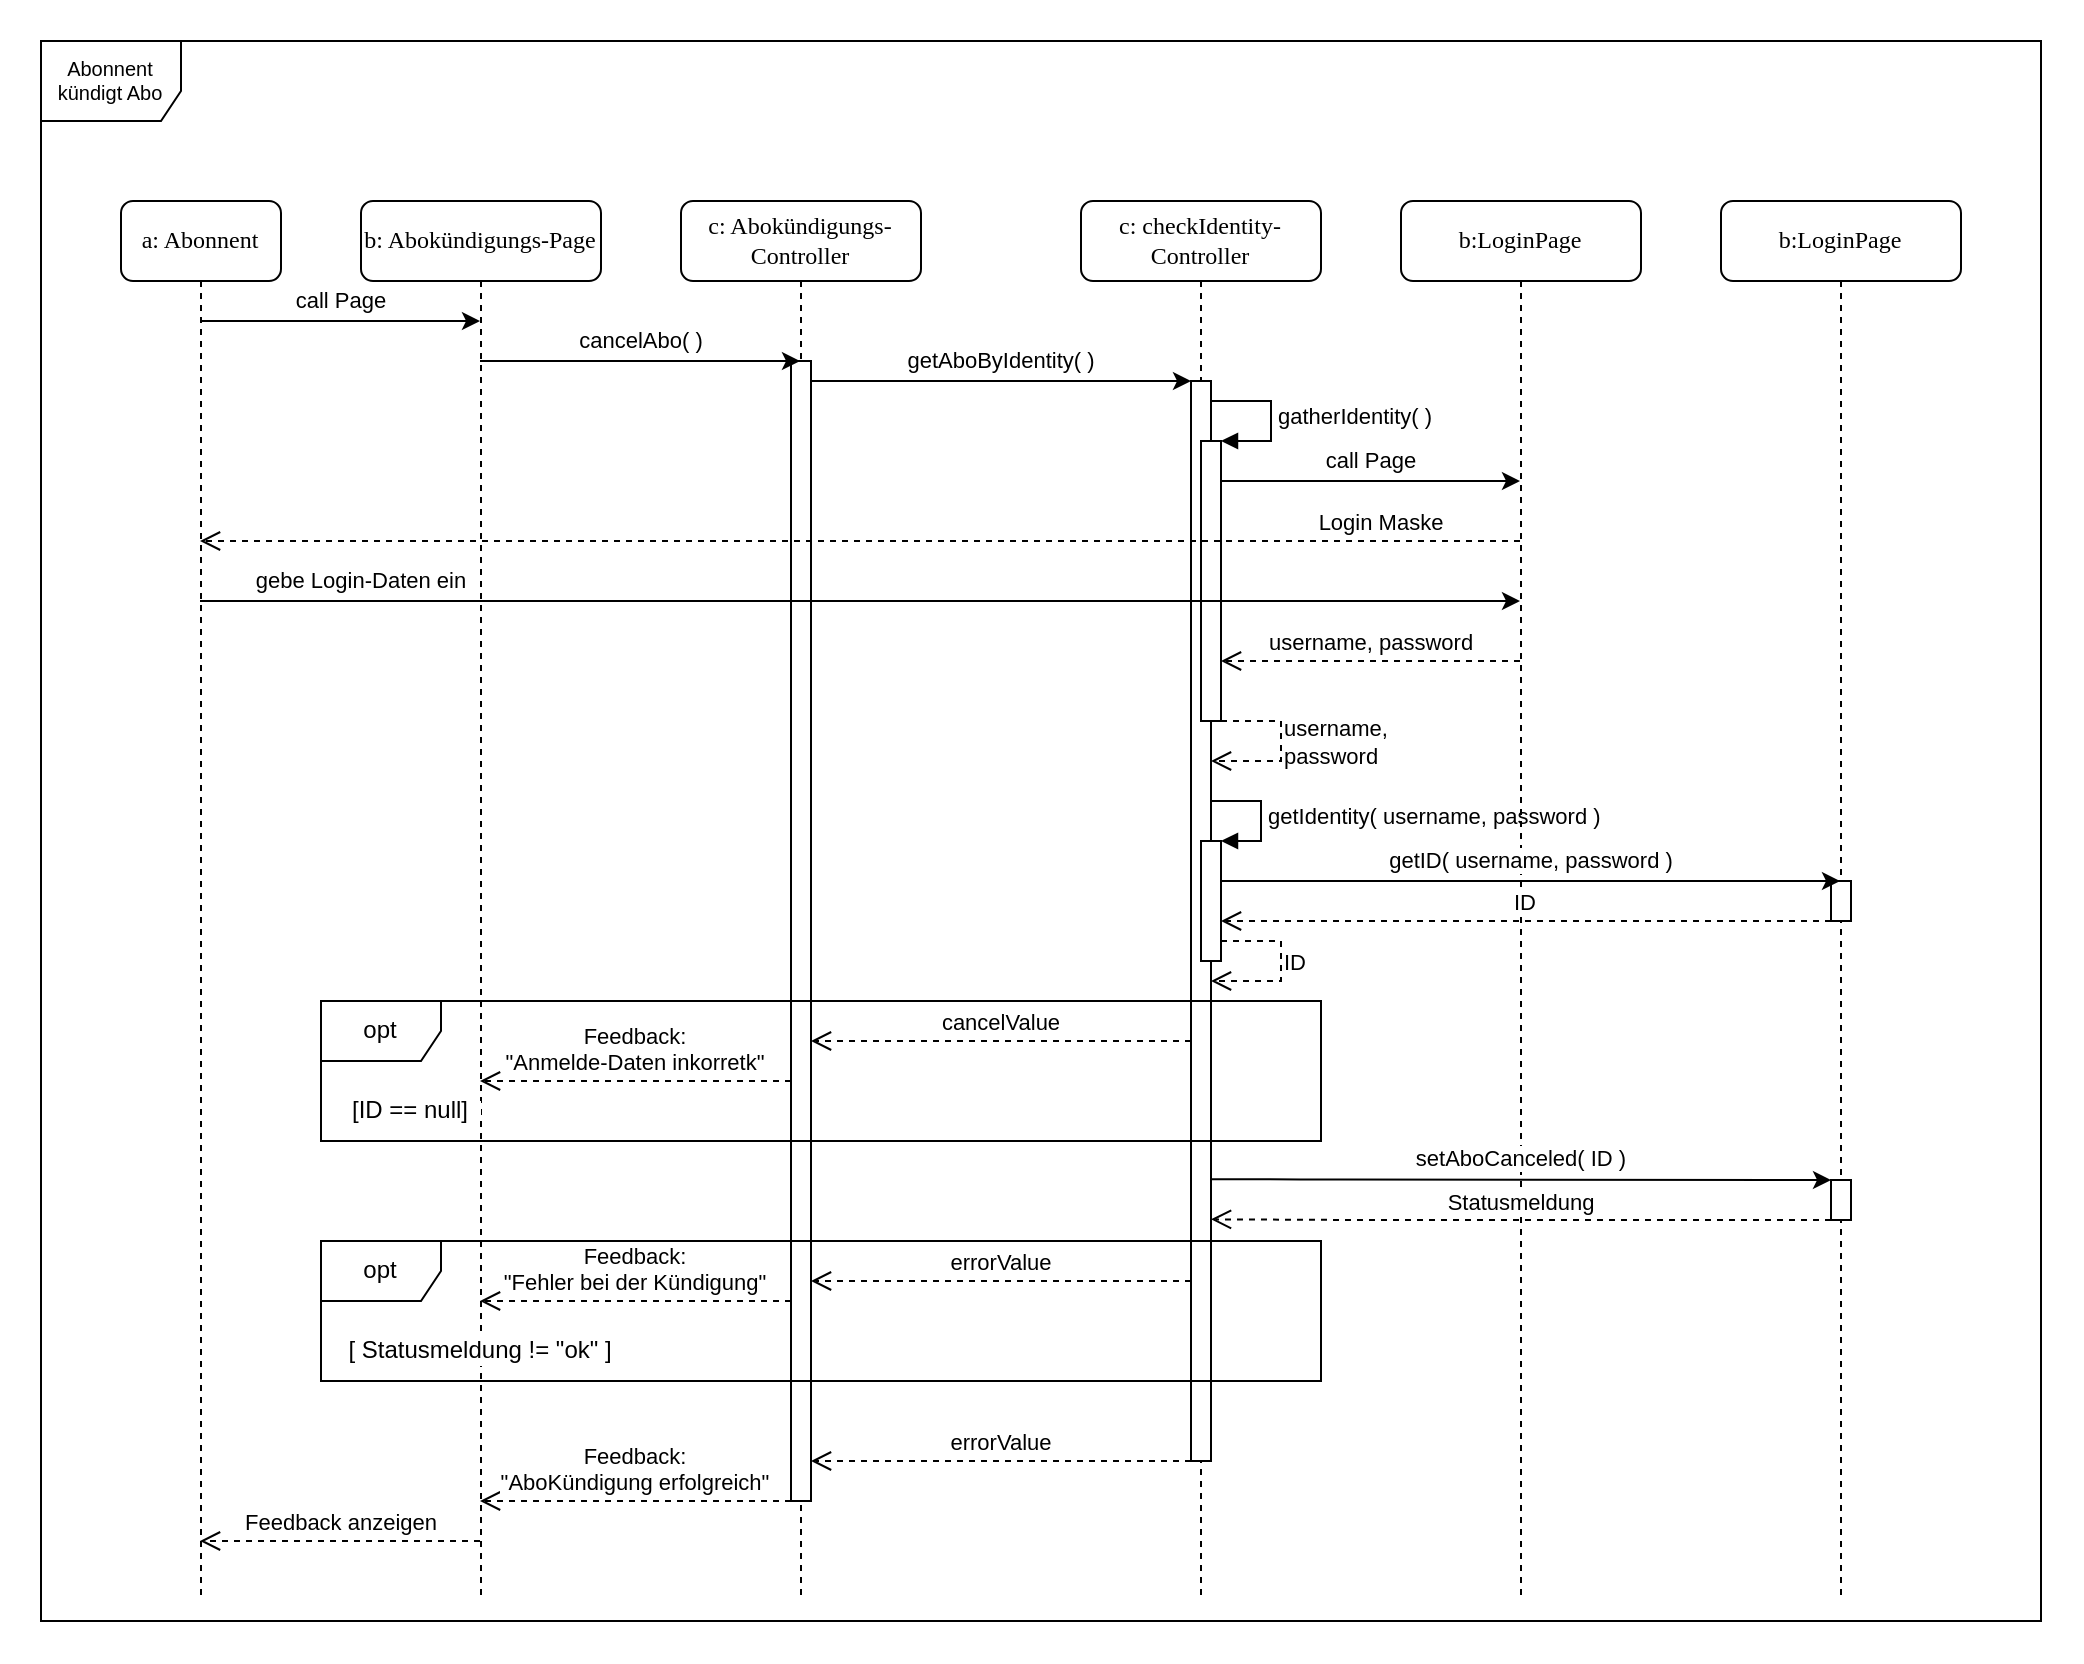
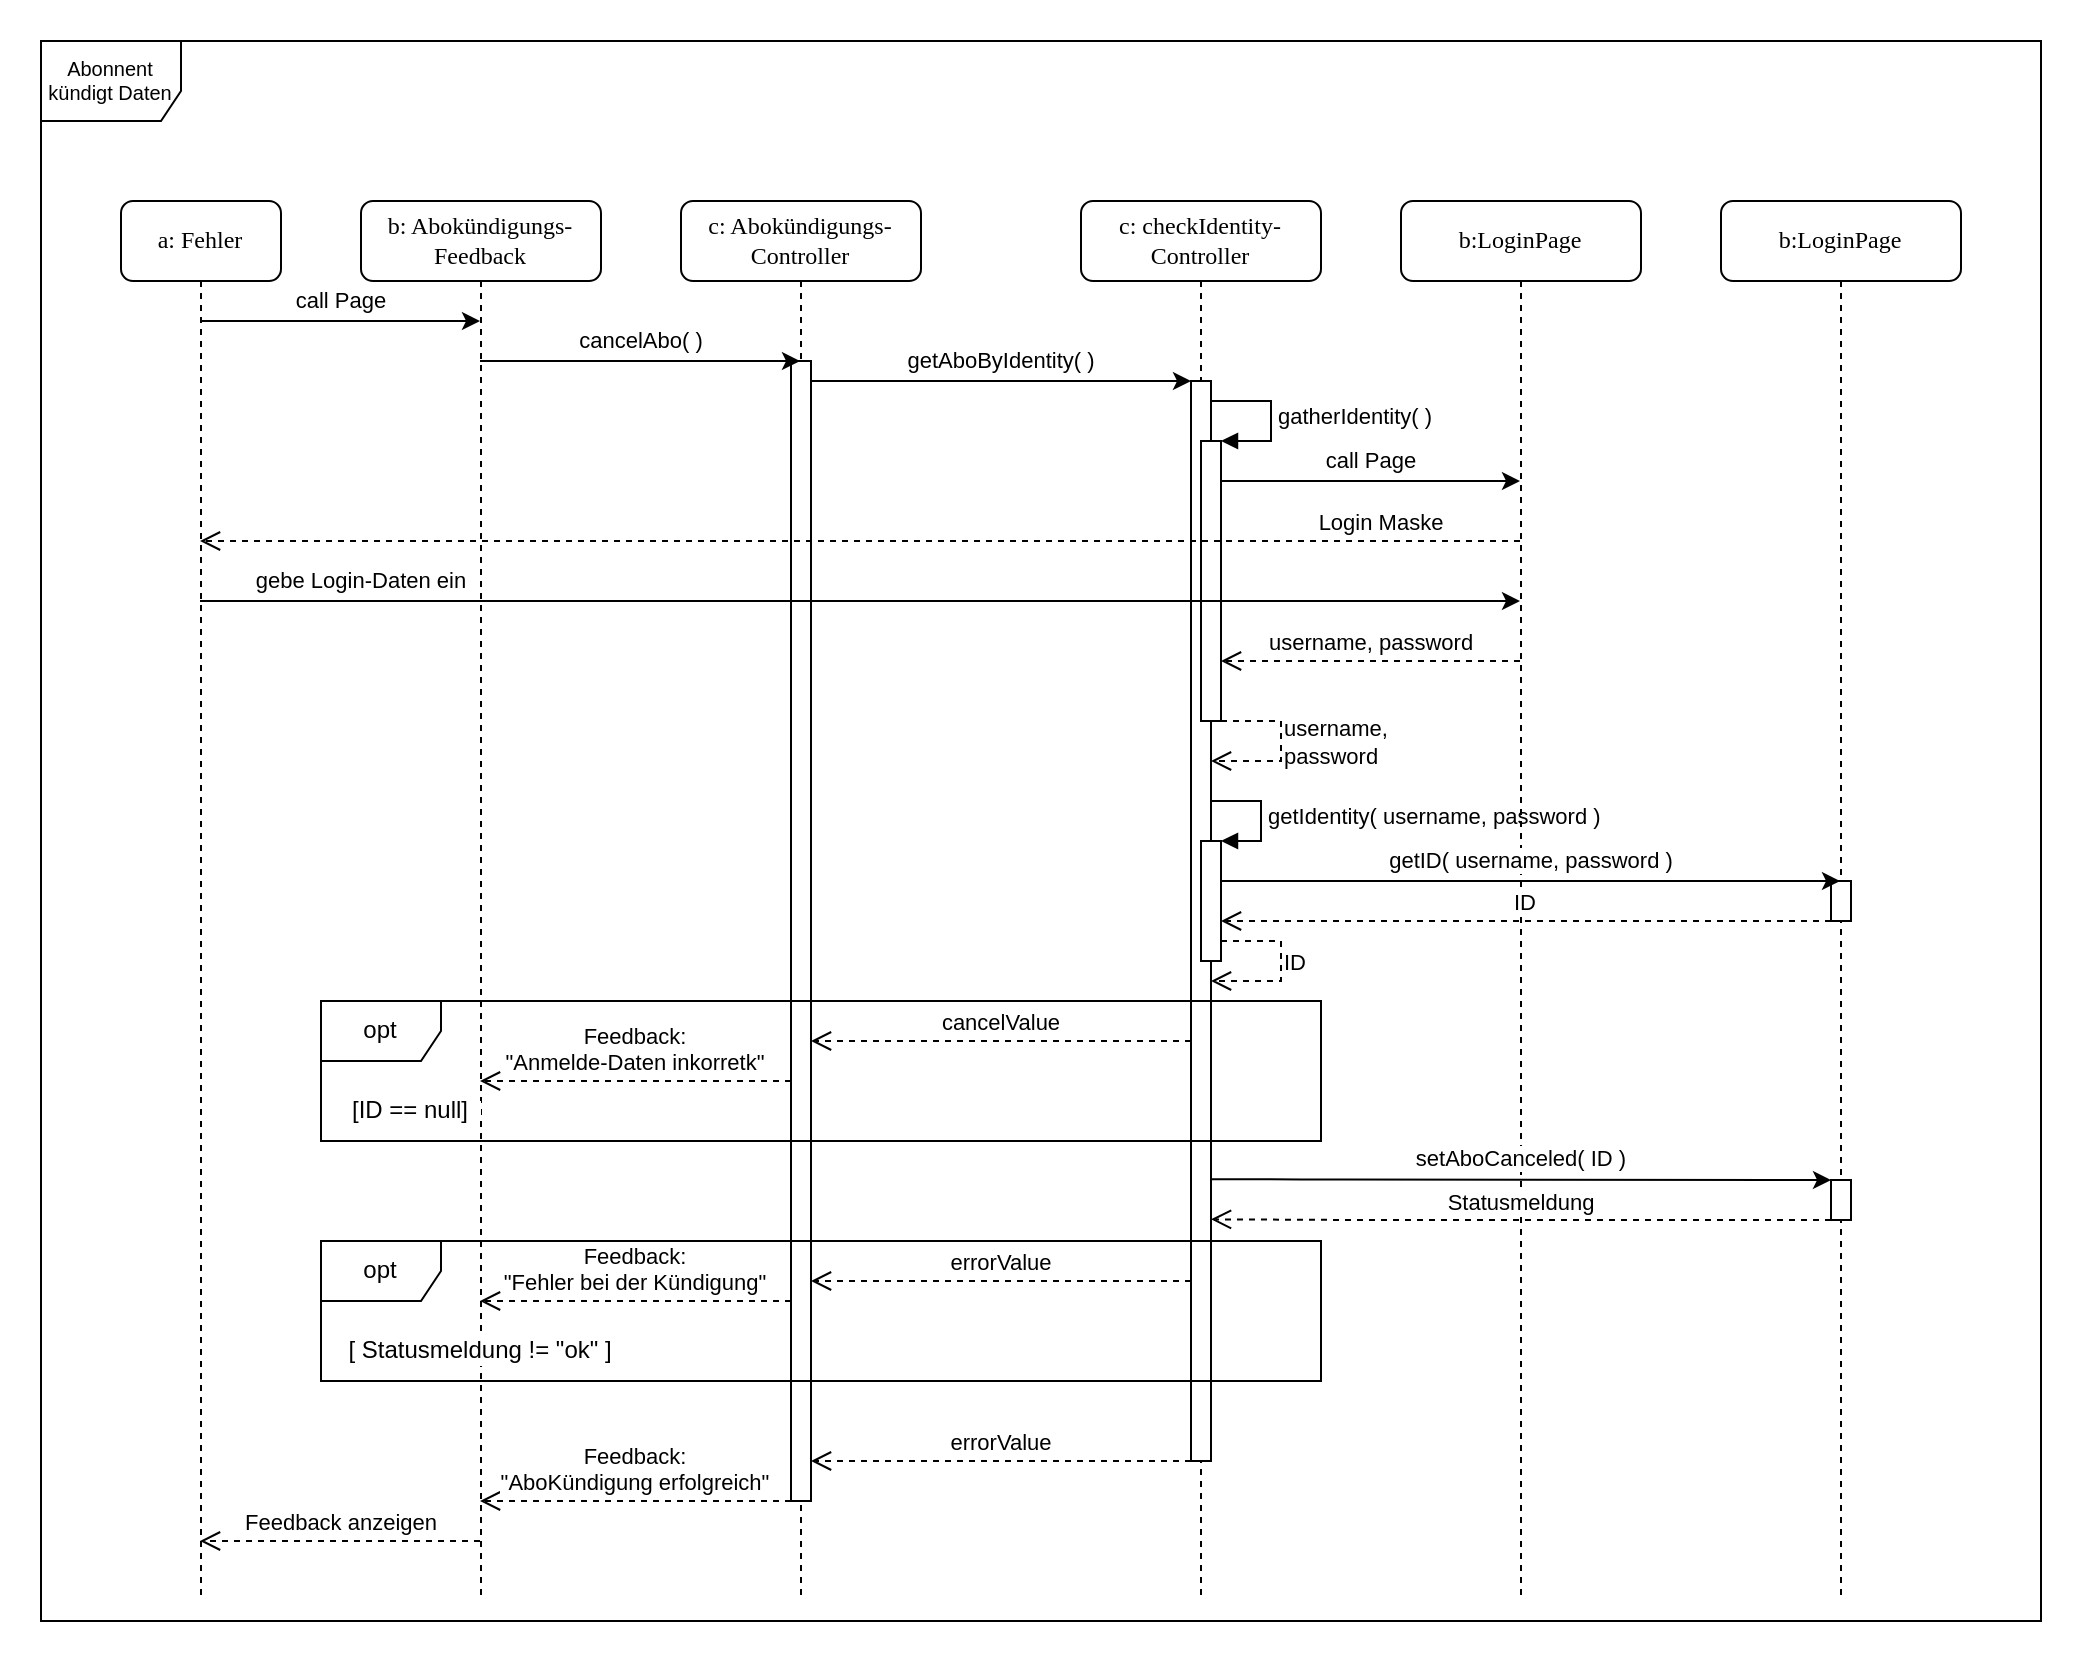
- <mxCell id="2" value="Abonnent kündigt Abo" style="shape=umlFrame;whiteSpace=wrap;html=1;fontSize=10;width=70;height=40;" parent="1" vertex="1"><mxGeometry x="20" y="20" width="1000" height="790" as="geometry" /></mxCell>
+ <mxCell id="2" value="Abonnent kündigt Daten" style="shape=umlFrame;whiteSpace=wrap;html=1;fontSize=10;width=70;height=40;" parent="1" vertex="1"><mxGeometry x="20" y="20" width="1000" height="790" as="geometry" /></mxCell>
- <mxCell id="15" value="a: Abonnent" style="shape=umlLifeline;perimeter=lifelinePerimeter;whiteSpace=wrap;html=1;container=1;collapsible=0;recursiveResize=0;outlineConnect=0;rounded=1;shadow=0;comic=0;labelBackgroundColor=none;strokeColor=#000000;strokeWidth=1;fillColor=#FFFFFF;fontFamily=Verdana;fontSize=12;fontColor=#000000;align=center;size=40;" parent="1" vertex="1"><mxGeometry x="60" y="100" width="80" height="700" as="geometry" /></mxCell>
+ <mxCell id="15" value="a: Fehler" style="shape=umlLifeline;perimeter=lifelinePerimeter;whiteSpace=wrap;html=1;container=1;collapsible=0;recursiveResize=0;outlineConnect=0;rounded=1;shadow=0;comic=0;labelBackgroundColor=none;strokeColor=#000000;strokeWidth=1;fillColor=#FFFFFF;fontFamily=Verdana;fontSize=12;fontColor=#000000;align=center;size=40;" parent="1" vertex="1"><mxGeometry x="60" y="100" width="80" height="700" as="geometry" /></mxCell>
- <mxCell id="11" value="b: Abokündigungs-Page" style="shape=umlLifeline;perimeter=lifelinePerimeter;whiteSpace=wrap;html=1;container=1;collapsible=0;recursiveResize=0;outlineConnect=0;rounded=1;shadow=0;comic=0;labelBackgroundColor=none;strokeColor=#000000;strokeWidth=1;fillColor=#FFFFFF;fontFamily=Verdana;fontSize=12;fontColor=#000000;align=center;size=40;" parent="1" vertex="1"><mxGeometry x="180" y="100" width="120" height="700" as="geometry" /></mxCell>
+ <mxCell id="11" value="b: Abokündigungs-Feedback" style="shape=umlLifeline;perimeter=lifelinePerimeter;whiteSpace=wrap;html=1;container=1;collapsible=0;recursiveResize=0;outlineConnect=0;rounded=1;shadow=0;comic=0;labelBackgroundColor=none;strokeColor=#000000;strokeWidth=1;fillColor=#FFFFFF;fontFamily=Verdana;fontSize=12;fontColor=#000000;align=center;size=40;" parent="1" vertex="1"><mxGeometry x="180" y="100" width="120" height="700" as="geometry" /></mxCell>
